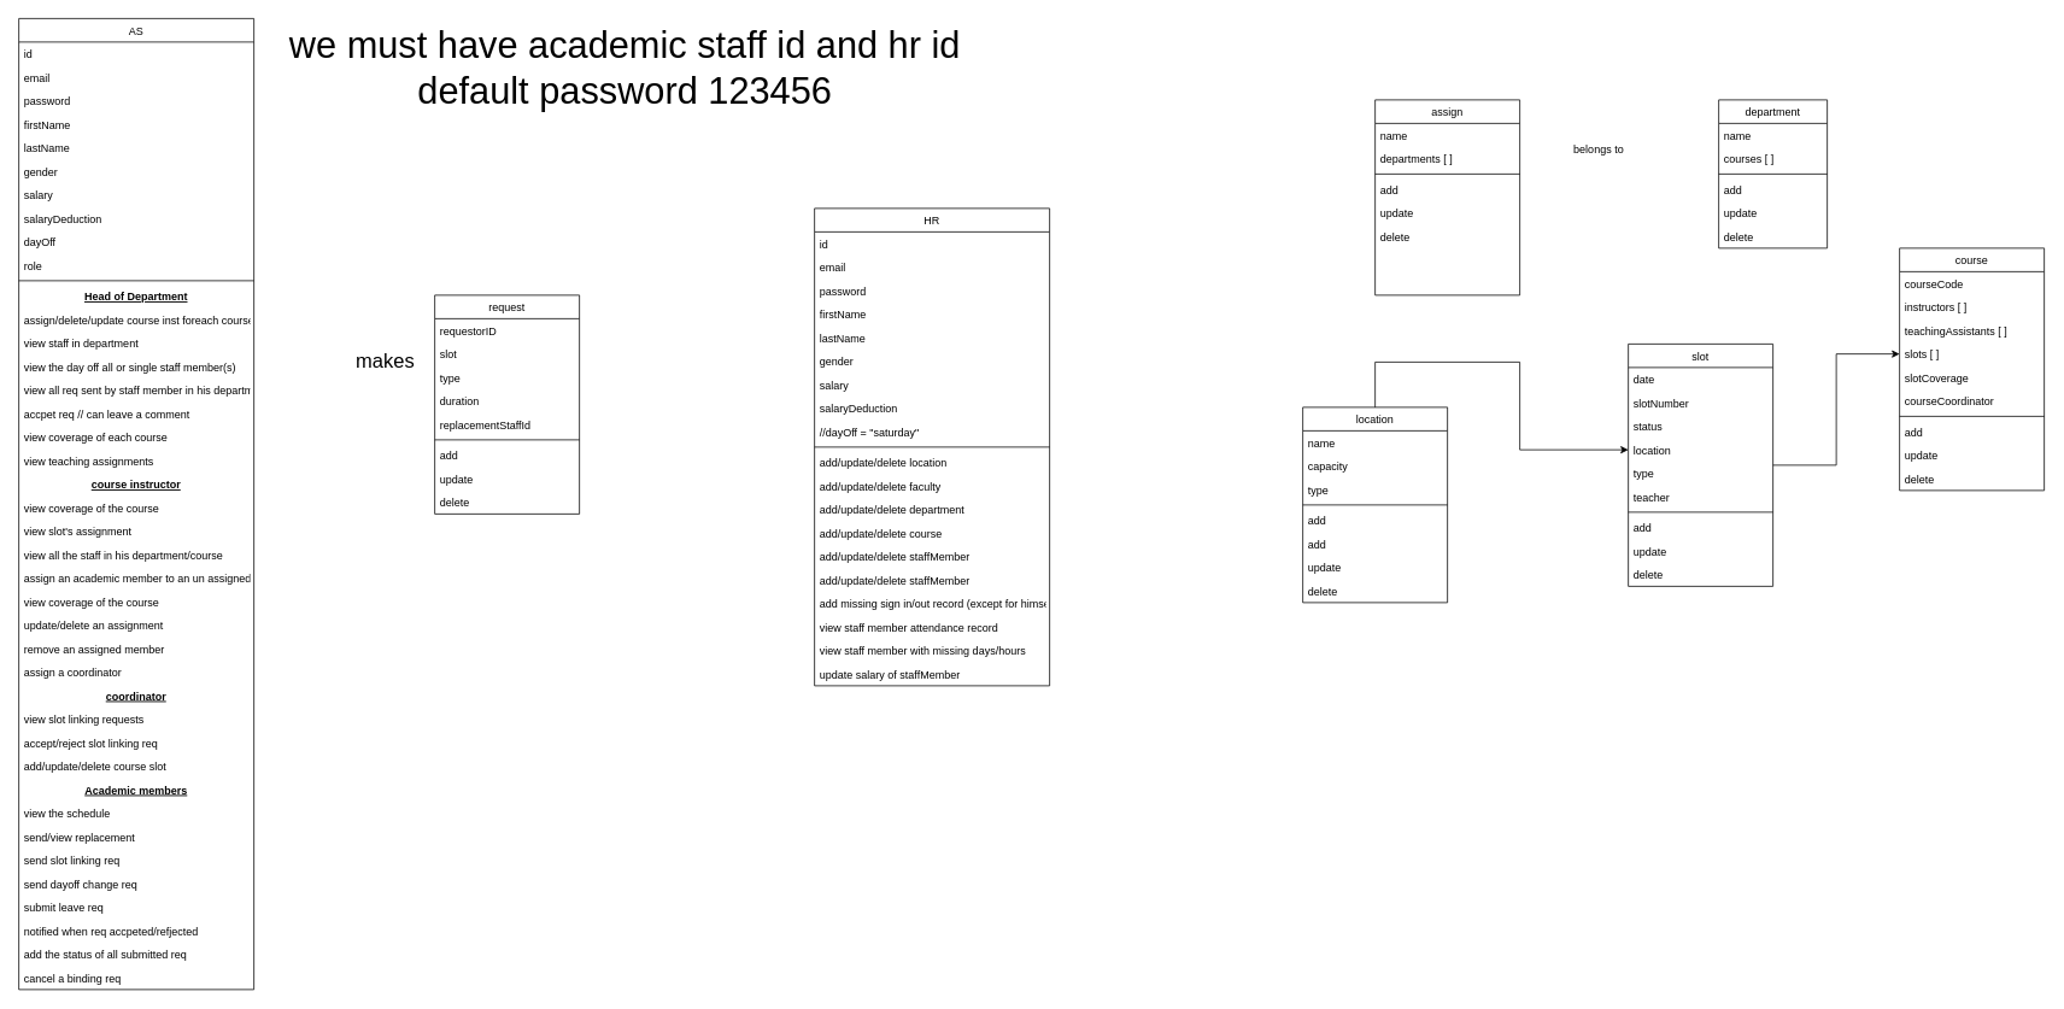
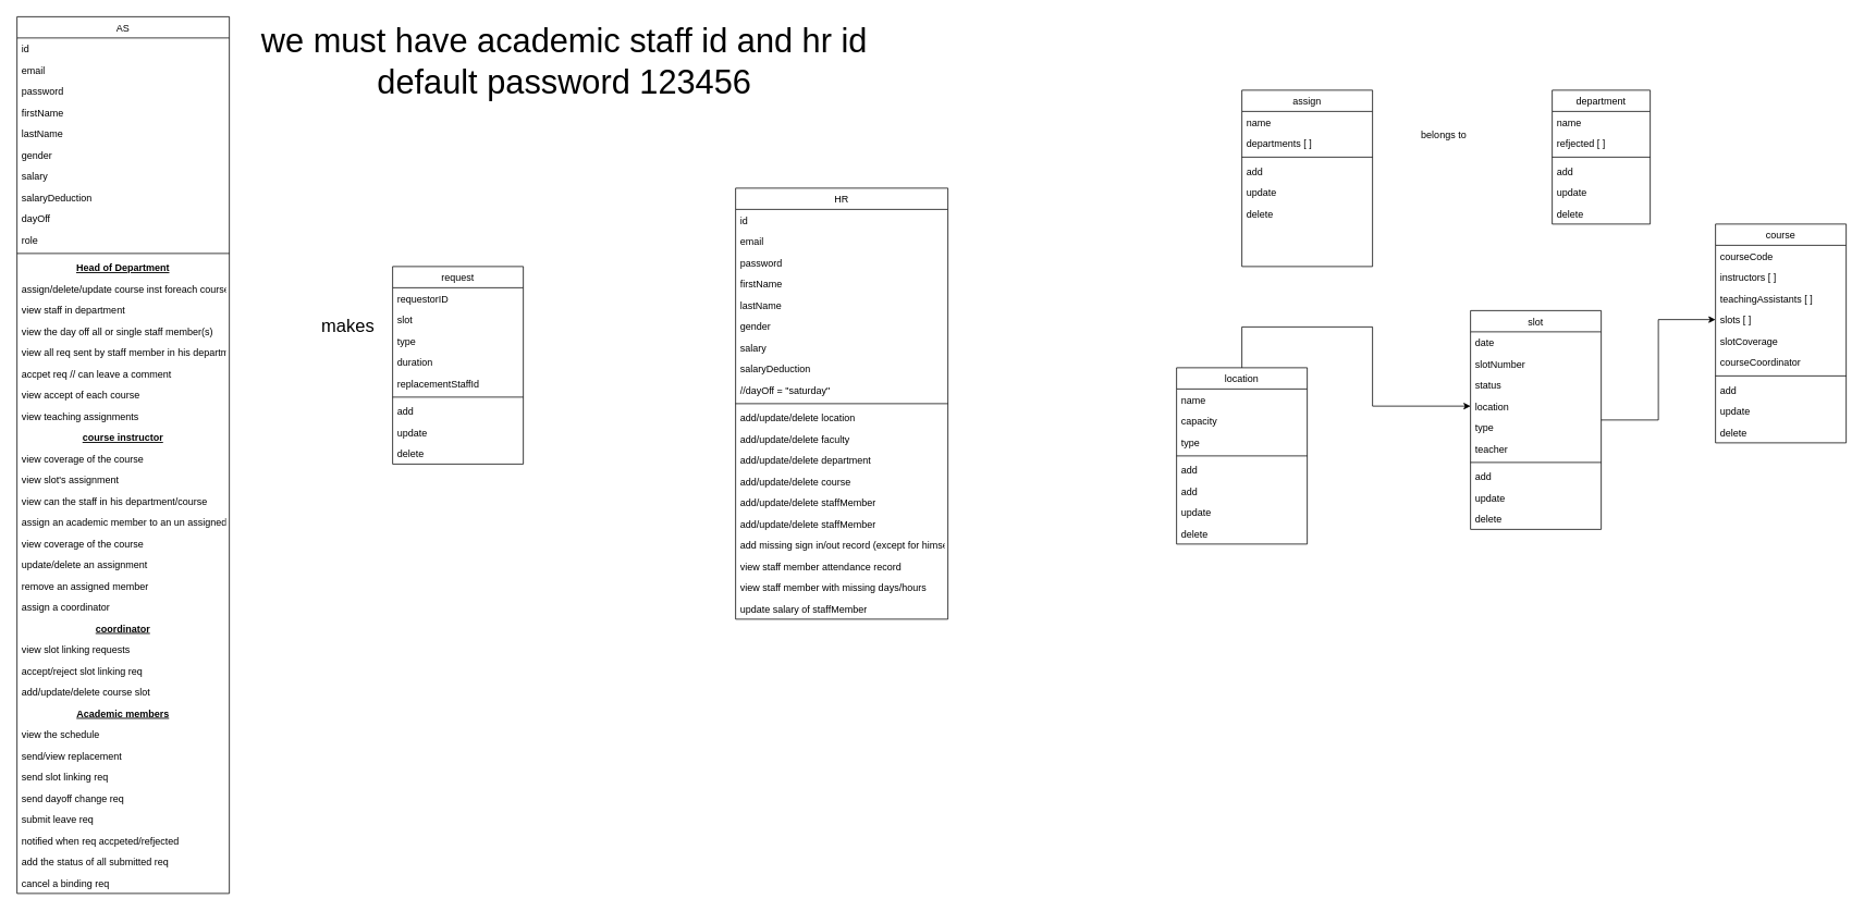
- <mxCell id="21" value="courses [ ]" style="text;align=left;verticalAlign=top;spacingLeft=4;spacingRight=4;overflow=hidden;rotatable=0;points=[[0,0.5],[1,0.5]];portConstraint=eastwest;rounded=0;shadow=0;html=0;" vertex="1" parent="19"><mxGeometry y="52" width="120" height="26" as="geometry" /></mxCell>
+ <mxCell id="21" value="refjected [ ]" style="text;align=left;verticalAlign=top;spacingLeft=4;spacingRight=4;overflow=hidden;rotatable=0;points=[[0,0.5],[1,0.5]];portConstraint=eastwest;rounded=0;shadow=0;html=0;" vertex="1" parent="19"><mxGeometry y="52" width="120" height="26" as="geometry" /></mxCell>
- <mxCell id="91" value="view coverage of each course" style="text;align=left;verticalAlign=top;spacingLeft=4;spacingRight=4;overflow=hidden;rotatable=0;points=[[0,0.5],[1,0.5]];portConstraint=eastwest;" vertex="1" parent="73"><mxGeometry y="450" width="260" height="26" as="geometry" /></mxCell>
+ <mxCell id="91" value="view accept of each course" style="text;align=left;verticalAlign=top;spacingLeft=4;spacingRight=4;overflow=hidden;rotatable=0;points=[[0,0.5],[1,0.5]];portConstraint=eastwest;" vertex="1" parent="73"><mxGeometry y="450" width="260" height="26" as="geometry" /></mxCell>
- <mxCell id="96" value="view all the staff in his department/course" style="text;align=left;verticalAlign=top;spacingLeft=4;spacingRight=4;overflow=hidden;rotatable=0;points=[[0,0.5],[1,0.5]];portConstraint=eastwest;fontStyle=0" vertex="1" parent="73"><mxGeometry y="580" width="260" height="26" as="geometry" /></mxCell>
+ <mxCell id="96" value="view can the staff in his department/course" style="text;align=left;verticalAlign=top;spacingLeft=4;spacingRight=4;overflow=hidden;rotatable=0;points=[[0,0.5],[1,0.5]];portConstraint=eastwest;fontStyle=0" vertex="1" parent="73"><mxGeometry y="580" width="260" height="26" as="geometry" /></mxCell>
